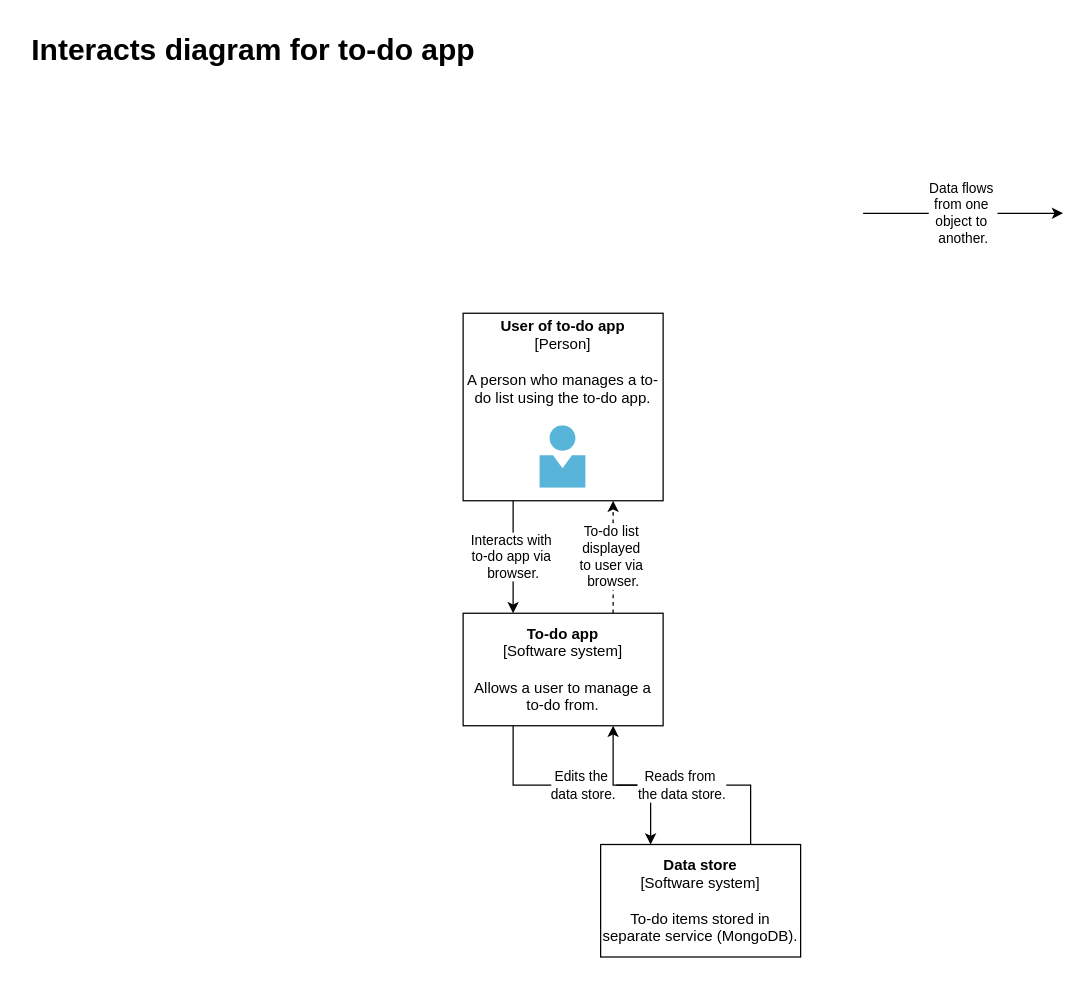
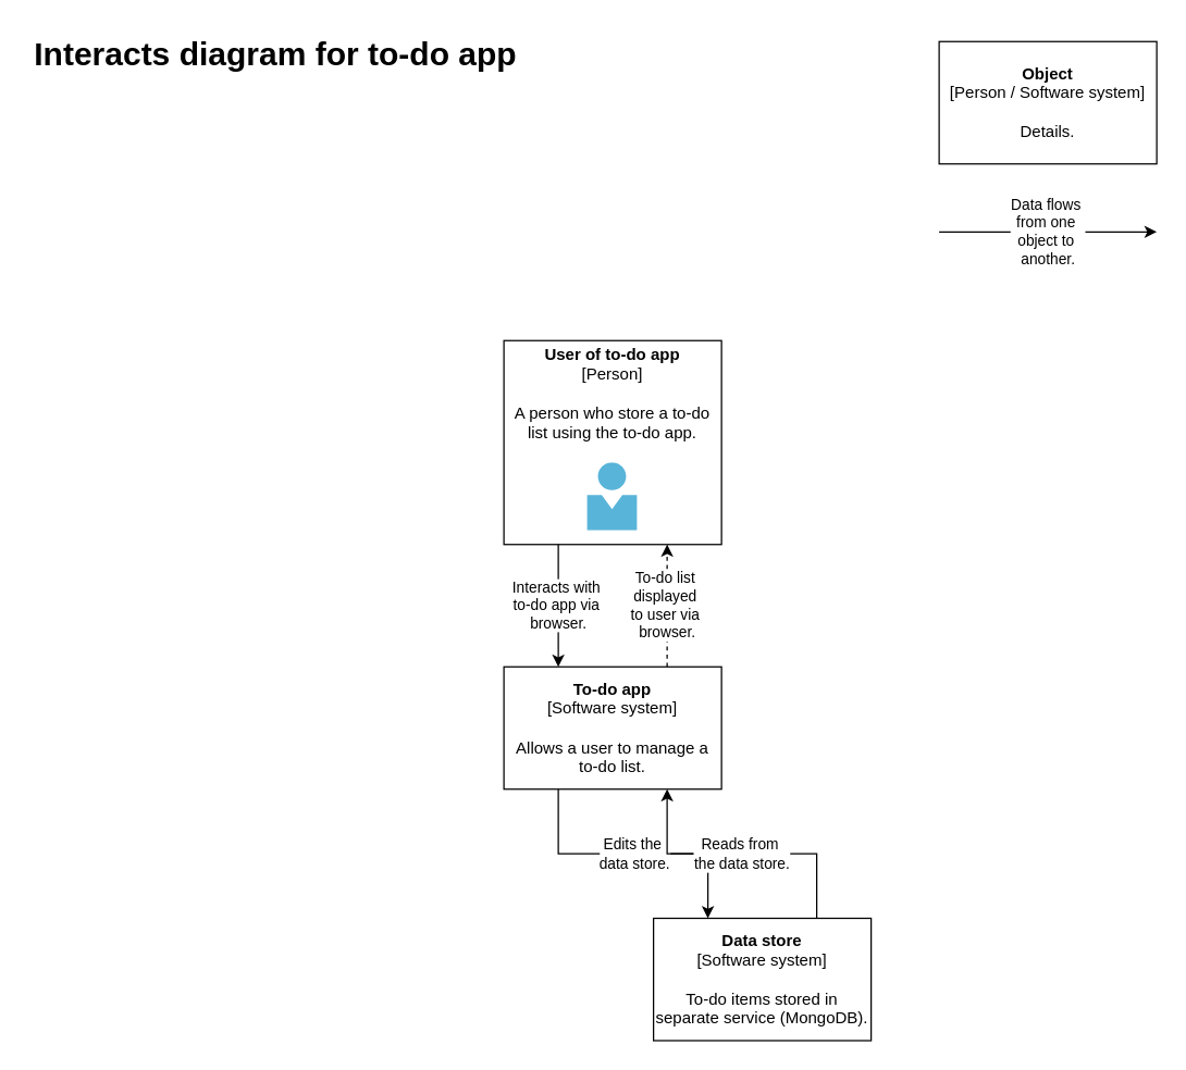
+ <mxCell id="8" value="&lt;b&gt;Object&lt;/b&gt;&lt;br&gt;[Person / Software system]&lt;br&gt;&lt;br&gt;Details." style="rounded=0;whiteSpace=wrap;html=1;" parent="1" vertex="1"><mxGeometry x="690" y="30" width="160" height="90" as="geometry" /></mxCell>
- <mxCell id="12" value="&lt;b&gt;User of to-do app&lt;/b&gt;&lt;br&gt;[Person]&lt;br&gt;&lt;br&gt;A person who manages a to-do list using the to-do app.&lt;br&gt;&lt;br&gt;&lt;br&gt;&lt;br&gt;&lt;br&gt;&lt;br&gt;" style="rounded=0;whiteSpace=wrap;html=1;" parent="11" vertex="1"><mxGeometry width="160" height="150" as="geometry" /></mxCell>
+ <mxCell id="12" value="&lt;b&gt;User of to-do app&lt;/b&gt;&lt;br&gt;[Person]&lt;br&gt;&lt;br&gt;A person who store a to-do list using the to-do app.&lt;br&gt;&lt;br&gt;&lt;br&gt;&lt;br&gt;&lt;br&gt;&lt;br&gt;" style="rounded=0;whiteSpace=wrap;html=1;" parent="11" vertex="1"><mxGeometry width="160" height="150" as="geometry" /></mxCell>
- <mxCell id="7" value="&lt;b&gt;To-do app&lt;/b&gt;&lt;br&gt;[Software system]&lt;br&gt;&lt;br&gt;Allows a user to manage a to-do from." style="rounded=0;whiteSpace=wrap;html=1;" parent="1" vertex="1"><mxGeometry x="370" y="490" width="160" height="90" as="geometry" /></mxCell>
+ <mxCell id="7" value="&lt;b&gt;To-do app&lt;/b&gt;&lt;br&gt;[Software system]&lt;br&gt;&lt;br&gt;Allows a user to manage a to-do list." style="rounded=0;whiteSpace=wrap;html=1;" parent="1" vertex="1"><mxGeometry x="370" y="490" width="160" height="90" as="geometry" /></mxCell>
